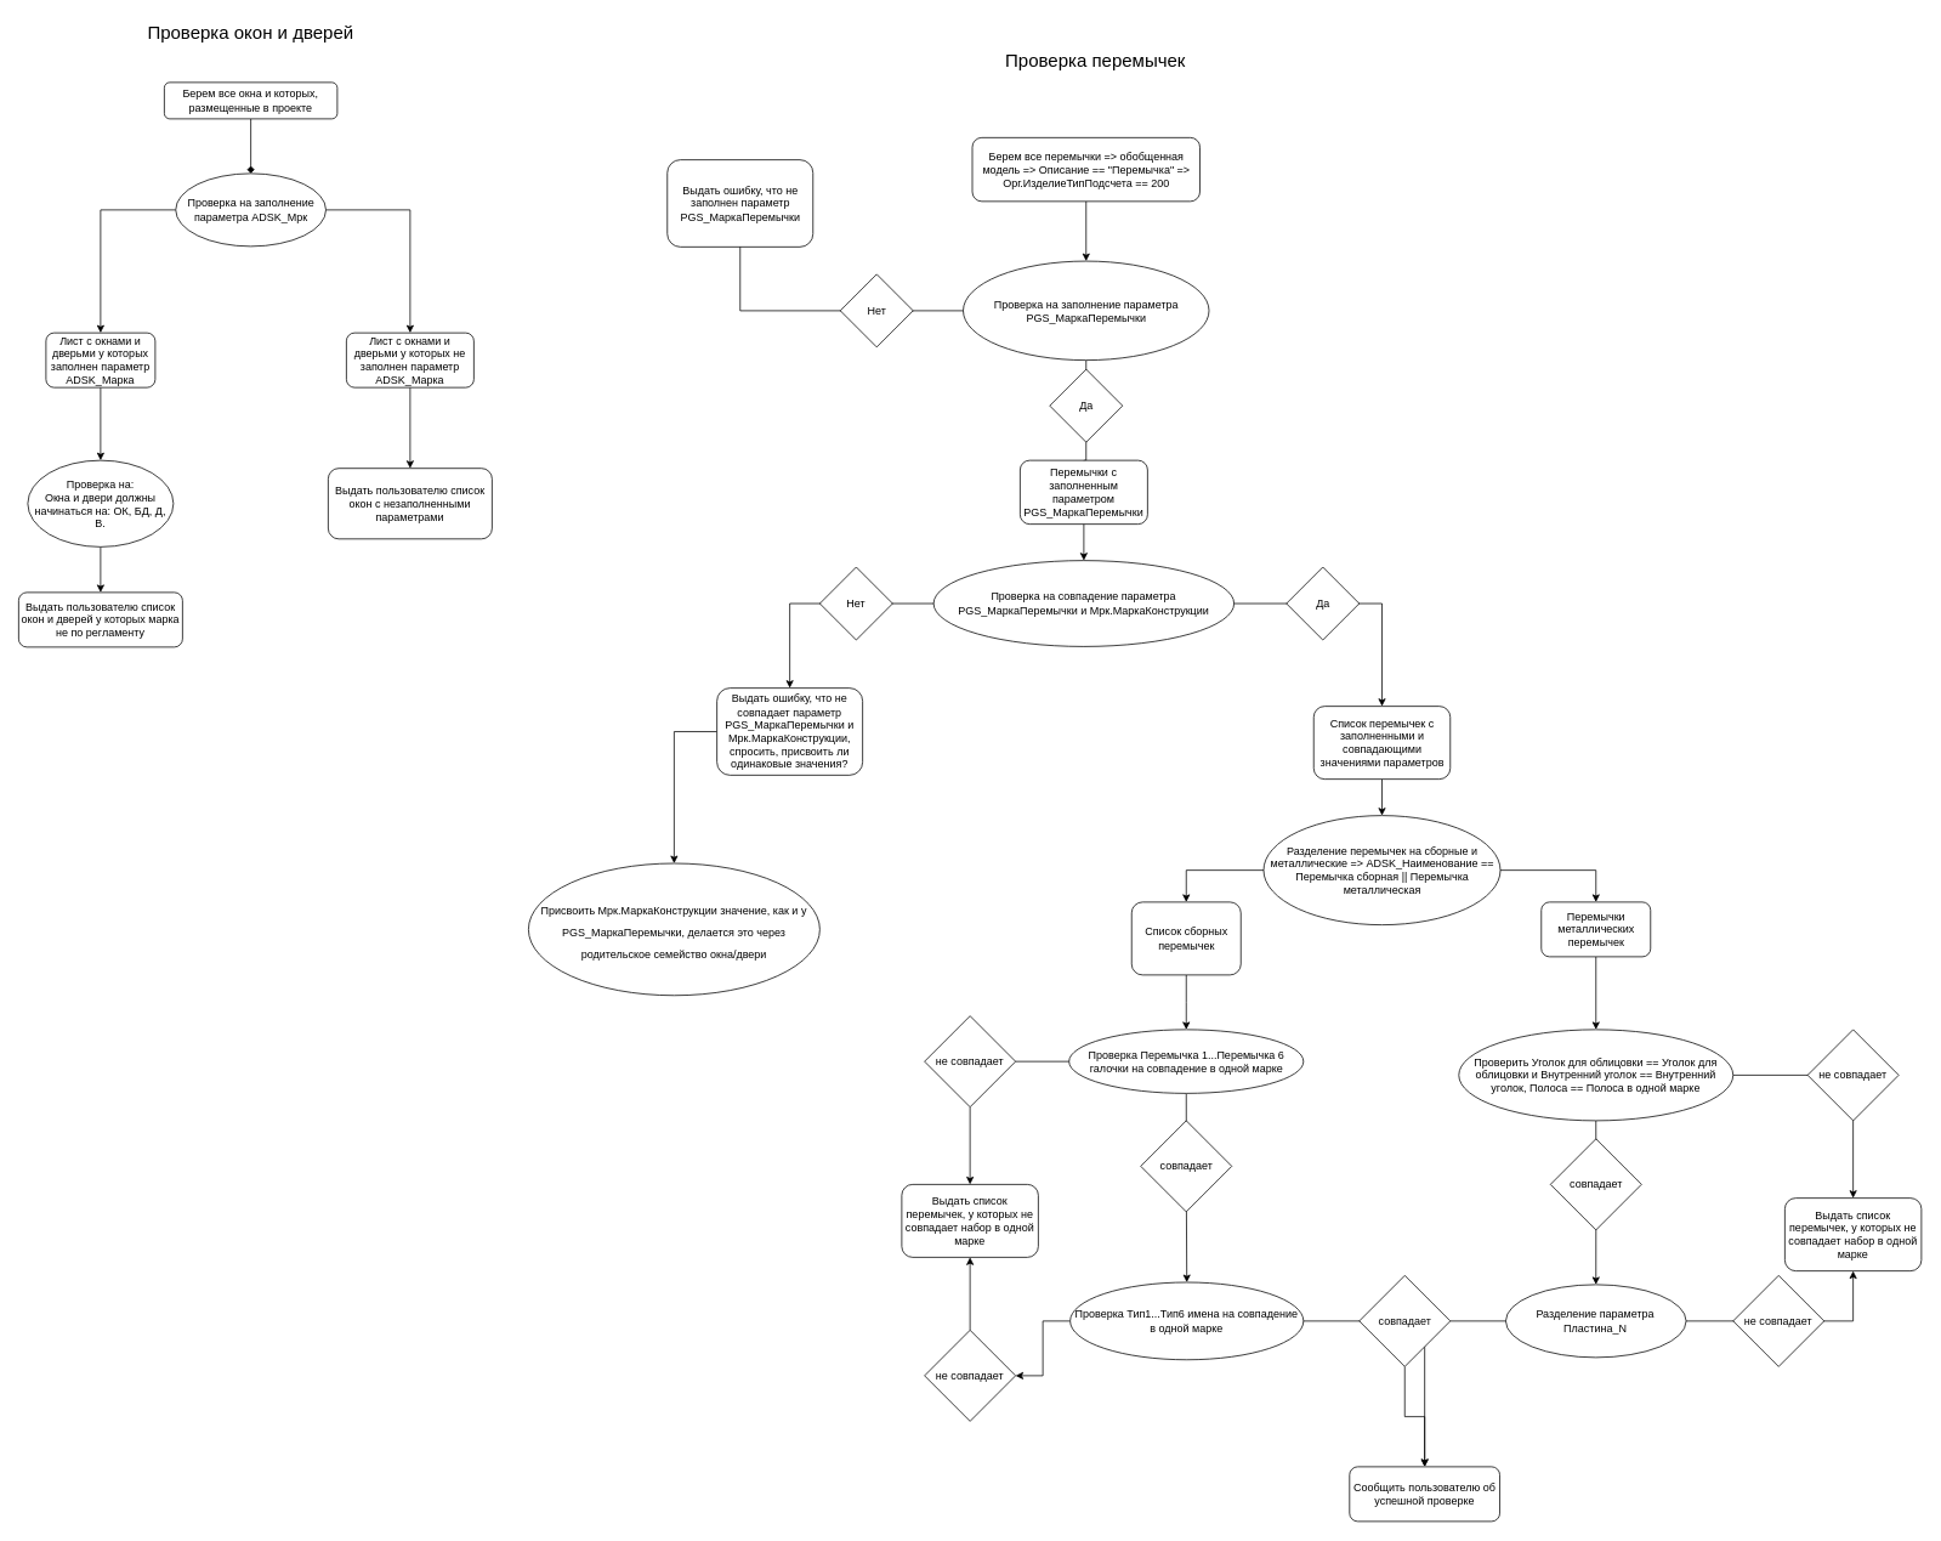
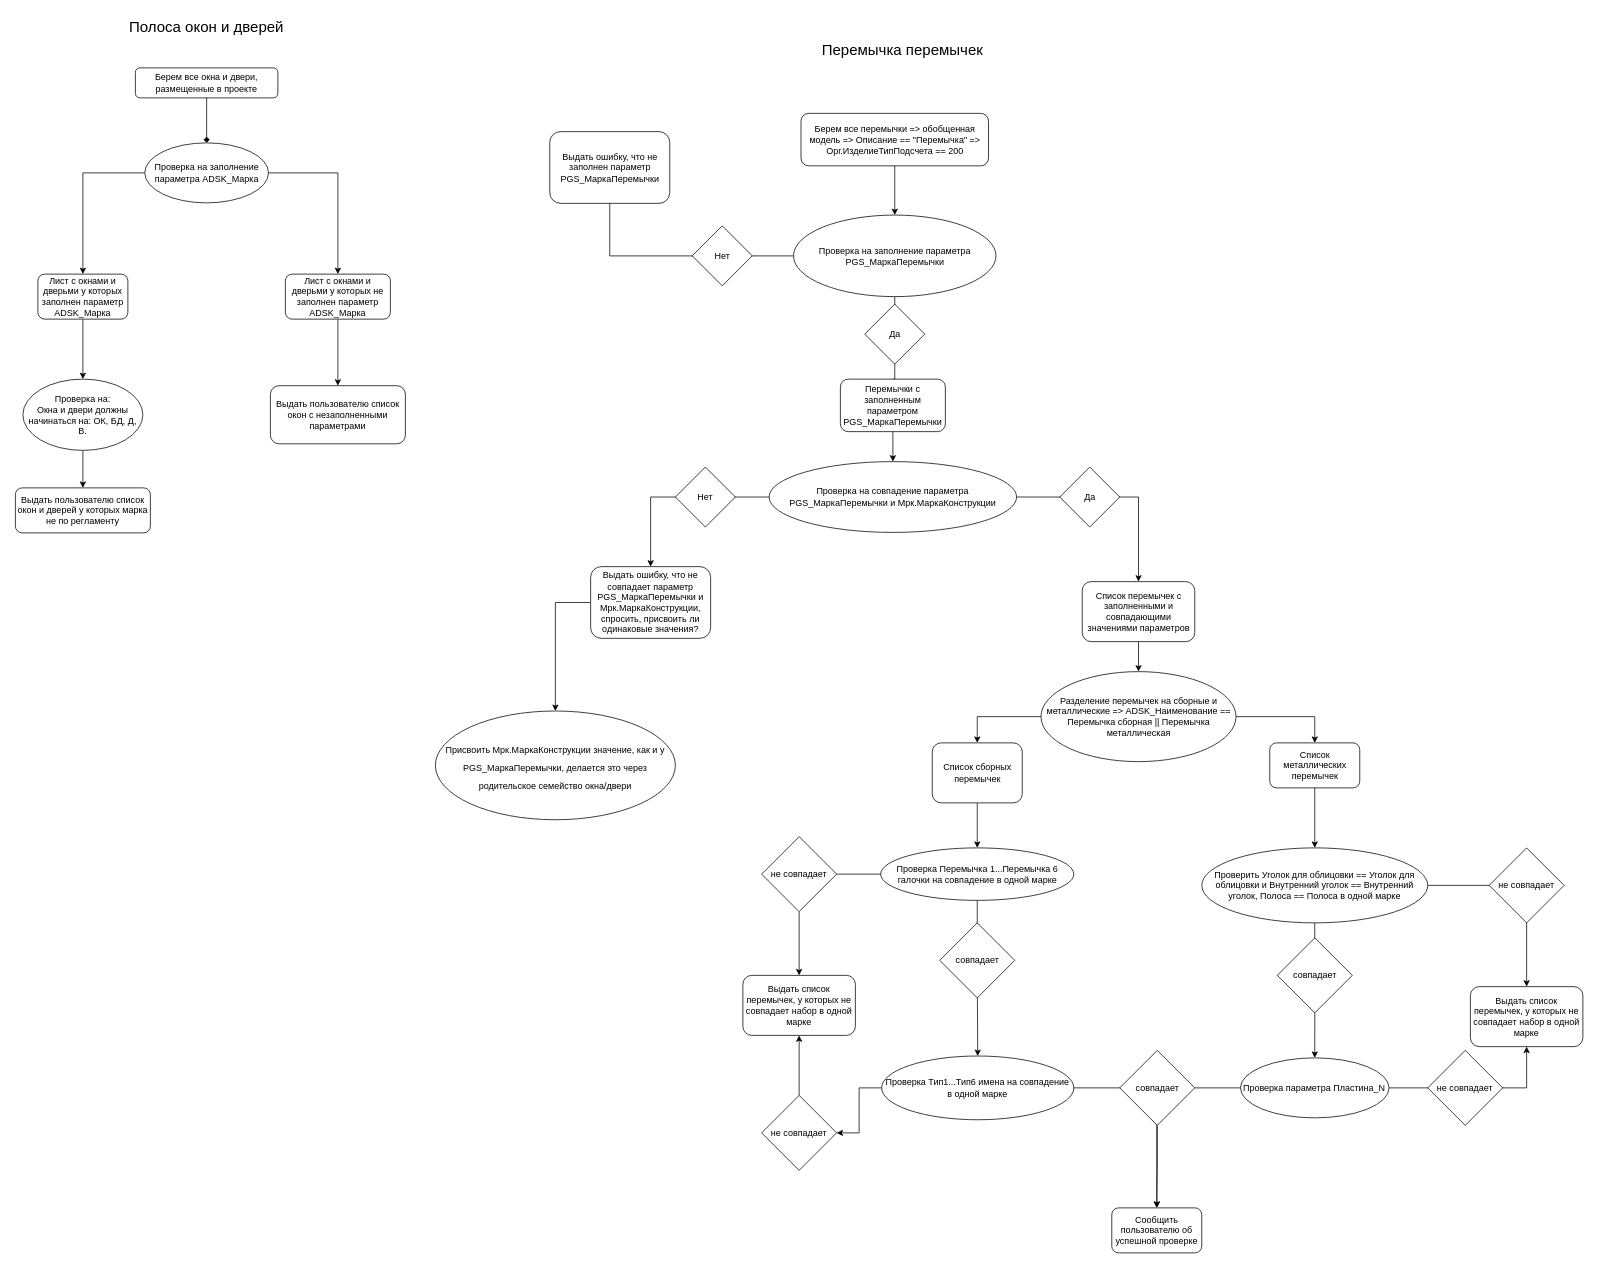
- <mxCell id="17" value="&lt;font style=&quot;font-size: 20px;&quot;&gt;Проверка окон и дверей&lt;/font&gt;" style="text;html=1;strokeColor=none;fillColor=none;align=center;verticalAlign=middle;whiteSpace=wrap;rounded=0;" parent="1" vertex="1"><mxGeometry x="150" y="20" width="250" height="30" as="geometry" /></mxCell>
+ <mxCell id="17" value="&lt;font style=&quot;font-size: 20px;&quot;&gt;Полоса окон и дверей&lt;/font&gt;" style="text;html=1;strokeColor=none;fillColor=none;align=center;verticalAlign=middle;whiteSpace=wrap;rounded=0;" parent="1" vertex="1"><mxGeometry x="150" y="20" width="250" height="30" as="geometry" /></mxCell>
- <mxCell id="18" value="&lt;font style=&quot;font-size: 20px;&quot;&gt;Проверка перемычек&lt;/font&gt;" style="text;html=1;strokeColor=none;fillColor=none;align=center;verticalAlign=middle;whiteSpace=wrap;rounded=0;" parent="1" vertex="1"><mxGeometry x="1077.5" y="50" width="250" height="30" as="geometry" /></mxCell>
+ <mxCell id="18" value="&lt;font style=&quot;font-size: 20px;&quot;&gt;Перемычка перемычек&lt;/font&gt;" style="text;html=1;strokeColor=none;fillColor=none;align=center;verticalAlign=middle;whiteSpace=wrap;rounded=0;" parent="1" vertex="1"><mxGeometry x="1077.5" y="50" width="250" height="30" as="geometry" /></mxCell>
- <mxCell id="5" value="Берем все окна и которых, размещенные в проекте" style="rounded=1;whiteSpace=wrap;html=1;" parent="1" vertex="1"><mxGeometry x="180" y="90" width="190" height="40" as="geometry" /></mxCell>
+ <mxCell id="5" value="Берем все окна и двери, размещенные в проекте" style="rounded=1;whiteSpace=wrap;html=1;" parent="1" vertex="1"><mxGeometry x="180" y="90" width="190" height="40" as="geometry" /></mxCell>
- <mxCell id="8" value="Проверка на заполнение параметра ADSK_Мрк" style="ellipse;whiteSpace=wrap;html=1;" parent="1" vertex="1"><mxGeometry x="192.5" y="190" width="165" height="80" as="geometry" /></mxCell>
+ <mxCell id="8" value="Проверка на заполнение параметра ADSK_Марка" style="ellipse;whiteSpace=wrap;html=1;" parent="1" vertex="1"><mxGeometry x="192.5" y="190" width="165" height="80" as="geometry" /></mxCell>
- <mxCell id="39" value="Перемычки металлических перемычек" style="rounded=1;whiteSpace=wrap;html=1;" parent="1" vertex="1"><mxGeometry x="1692.5" y="990" width="120" height="60" as="geometry" /></mxCell>
+ <mxCell id="39" value="Список металлических перемычек" style="rounded=1;whiteSpace=wrap;html=1;" parent="1" vertex="1"><mxGeometry x="1692.5" y="990" width="120" height="60" as="geometry" /></mxCell>
- <mxCell id="64" value="Разделение параметра Пластина_N" style="ellipse;whiteSpace=wrap;html=1;rounded=1;" parent="1" vertex="1"><mxGeometry x="1653.43" y="1410" width="198.13" height="80" as="geometry" /></mxCell>
+ <mxCell id="64" value="Проверка параметра Пластина_N" style="ellipse;whiteSpace=wrap;html=1;rounded=1;" parent="1" vertex="1"><mxGeometry x="1653.43" y="1410" width="198.13" height="80" as="geometry" /></mxCell>
- <mxCell id="47" value="Сообщить пользователю об успешной проверке" style="rounded=1;whiteSpace=wrap;html=1;fontSize=12;" parent="1" vertex="1"><mxGeometry x="1481.88" y="1610" width="165" height="60" as="geometry" /></mxCell>
+ <mxCell id="47" value="Сообщить пользователю об успешной проверке" style="rounded=1;whiteSpace=wrap;html=1;fontSize=12;" parent="1" vertex="1"><mxGeometry x="1481.88" y="1610" width="120" height="60" as="geometry" /></mxCell>
